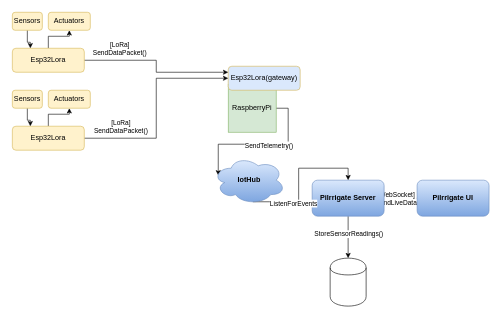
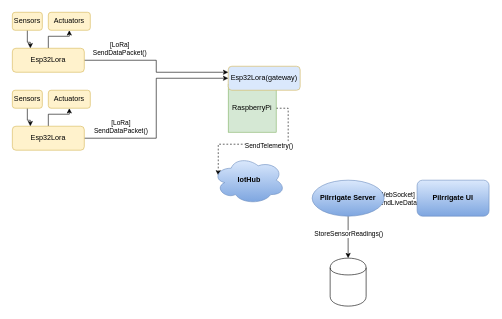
- <mxCell id="7" style="edgeStyle=orthogonalEdgeStyle;rounded=0;orthogonalLoop=1;jettySize=auto;html=1;exitX=1;exitY=0.5;exitDx=0;exitDy=0;entryX=0.07;entryY=0.4;entryDx=0;entryDy=0;entryPerimeter=0;" edge="1" parent="1" source="9" target="27"><mxGeometry relative="1" as="geometry"><mxPoint x="660" y="160.31" as="targetPoint" /></mxGeometry></mxCell>
+ <mxCell id="7" style="edgeStyle=orthogonalEdgeStyle;rounded=0;orthogonalLoop=1;jettySize=auto;html=1;exitX=1;exitY=0.5;exitDx=0;exitDy=0;entryX=0.07;entryY=0.4;entryDx=0;entryDy=0;entryPerimeter=0;dashed=1;" edge="1" parent="1" source="9" target="27"><mxGeometry relative="1" as="geometry"><mxPoint x="660" y="160.31" as="targetPoint" /></mxGeometry></mxCell>
- <mxCell id="6" value="&lt;b&gt;PiIrrigate Server&lt;/b&gt;" style="rounded=1;whiteSpace=wrap;html=1;fillColor=#dae8fc;gradientColor=#7ea6e0;strokeColor=#6c8ebf;" vertex="1" parent="1"><mxGeometry x="520" y="300" width="120" height="60" as="geometry" /></mxCell>
+ <mxCell id="6" value="&lt;b&gt;PiIrrigate Server&lt;/b&gt;" style="ellipse;whiteSpace=wrap;html=1;fillColor=#dae8fc;gradientColor=#7ea6e0;strokeColor=#6c8ebf;" vertex="1" parent="1"><mxGeometry x="520" y="300" width="120" height="60" as="geometry" /></mxCell>
- <mxCell id="4" style="edgeStyle=orthogonalEdgeStyle;rounded=0;orthogonalLoop=1;jettySize=auto;html=1;exitX=1;exitY=0.5;exitDx=0;exitDy=0;entryX=0;entryY=0.5;entryDx=0;entryDy=0;dashed=1;" edge="1" parent="1" source="6" target="29"><mxGeometry relative="1" as="geometry"><mxPoint x="830" y="220" as="targetPoint" /></mxGeometry></mxCell>
+ <mxCell id="4" style="edgeStyle=orthogonalEdgeStyle;rounded=0;orthogonalLoop=1;jettySize=auto;html=1;exitX=1;exitY=0.5;exitDx=0;exitDy=0;entryX=0;entryY=0.5;entryDx=0;entryDy=0;" edge="1" parent="1" source="6" target="29"><mxGeometry relative="1" as="geometry"><mxPoint x="830" y="220" as="targetPoint" /></mxGeometry></mxCell>
- <mxCell id="25" style="edgeStyle=orthogonalEdgeStyle;rounded=0;orthogonalLoop=1;jettySize=auto;html=1;exitX=0.55;exitY=0.95;exitDx=0;exitDy=0;exitPerimeter=0;entryX=0.5;entryY=0;entryDx=0;entryDy=0;" edge="1" parent="1" source="27" target="6"><mxGeometry relative="1" as="geometry" /></mxCell>
- <mxCell id="26" value="ListenForEvents" style="edgeLabel;html=1;align=center;verticalAlign=middle;resizable=0;points=[];" vertex="1" connectable="0" parent="25"><mxGeometry x="-0.431" y="-2" relative="1" as="geometry"><mxPoint as="offset" /></mxGeometry></mxCell>
